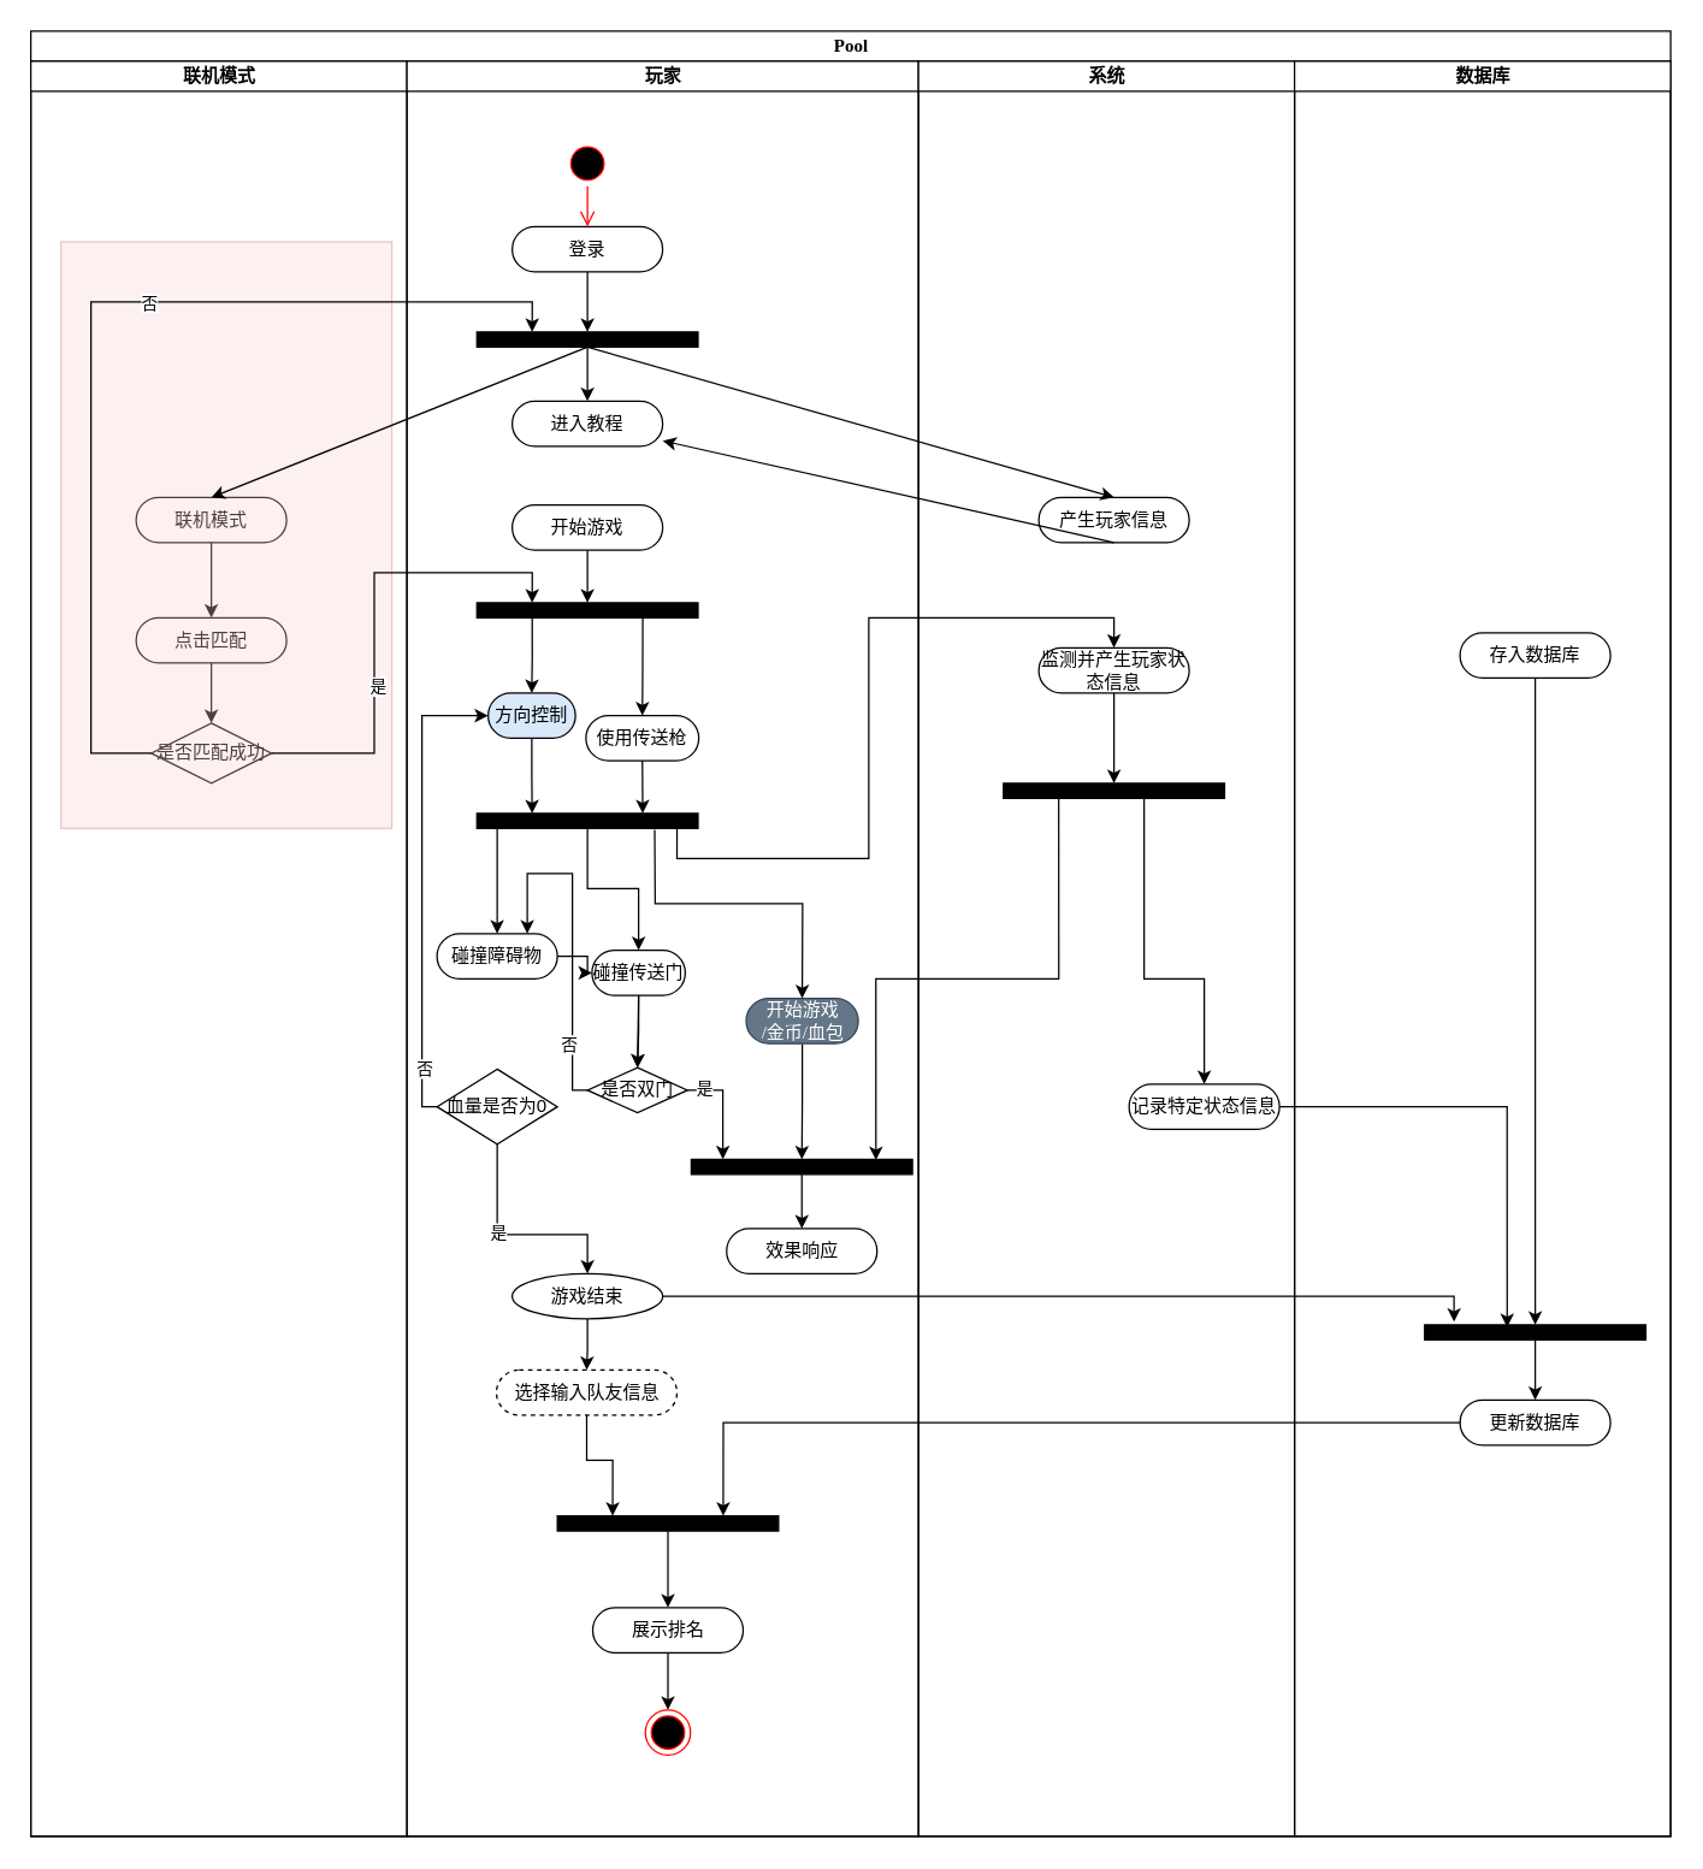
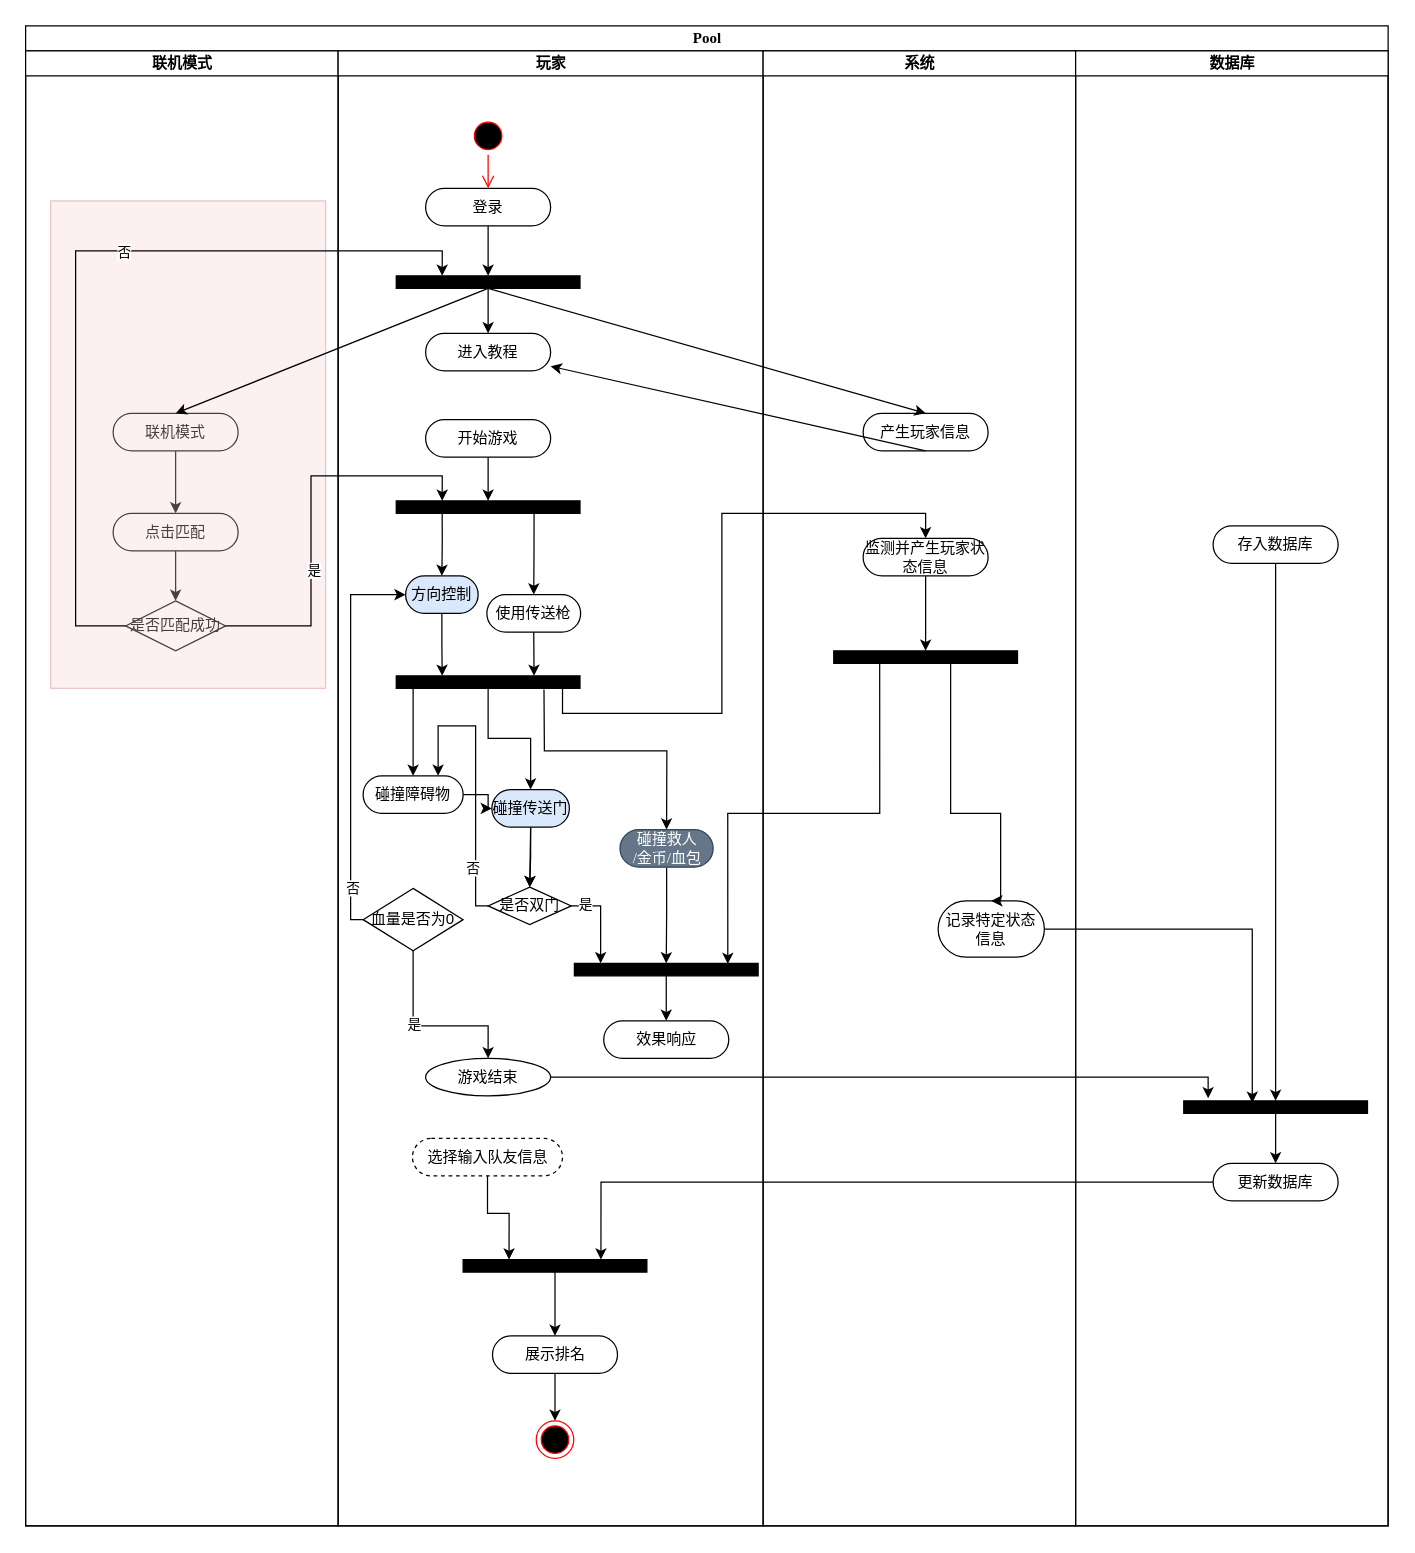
- <mxCell id="48" value="碰撞传送门" style="rounded=1;whiteSpace=wrap;html=1;shadow=0;comic=0;labelBackgroundColor=none;strokeWidth=1;fontFamily=Verdana;fontSize=12;align=center;arcSize=50;" parent="10" vertex="1"><mxGeometry x="123" y="591" width="62" height="30" as="geometry" /></mxCell>
+ <mxCell id="48" value="碰撞传送门" style="rounded=1;whiteSpace=wrap;html=1;shadow=0;comic=0;labelBackgroundColor=none;strokeWidth=1;fontFamily=Verdana;fontSize=12;align=center;arcSize=50;fillColor=#dae8fc;" parent="10" vertex="1"><mxGeometry x="123" y="591" width="62" height="30" as="geometry" /></mxCell>
- <mxCell id="27" value="开始游戏&lt;br&gt;/金币/血包" style="rounded=1;whiteSpace=wrap;html=1;shadow=0;comic=0;labelBackgroundColor=none;strokeWidth=1;fontFamily=Verdana;fontSize=12;align=center;arcSize=50;fillColor=#647687;fontColor=#ffffff;strokeColor=#314354;" parent="10" vertex="1"><mxGeometry x="225.5" y="623" width="74.5" height="30" as="geometry" /></mxCell>
+ <mxCell id="27" value="碰撞救人&lt;br&gt;/金币/血包" style="rounded=1;whiteSpace=wrap;html=1;shadow=0;comic=0;labelBackgroundColor=none;strokeWidth=1;fontFamily=Verdana;fontSize=12;align=center;arcSize=50;fillColor=#647687;fontColor=#ffffff;strokeColor=#314354;" parent="10" vertex="1"><mxGeometry x="225.5" y="623" width="74.5" height="30" as="geometry" /></mxCell>
- <mxCell id="61" value="记录特定状态信息" style="rounded=1;whiteSpace=wrap;html=1;shadow=0;comic=0;labelBackgroundColor=none;strokeWidth=1;fontFamily=Verdana;fontSize=12;align=center;arcSize=50;" parent="56" vertex="1"><mxGeometry x="140" y="680" width="100" height="30" as="geometry" /></mxCell>
+ <mxCell id="61" value="记录特定状态信息" style="rounded=1;whiteSpace=wrap;html=1;shadow=0;comic=0;labelBackgroundColor=none;strokeWidth=1;fontFamily=Verdana;fontSize=12;align=center;arcSize=50;" parent="56" vertex="1"><mxGeometry x="140" y="680" width="85" height="45" as="geometry" /></mxCell>
- <mxCell id="33" style="edgeStyle=orthogonalEdgeStyle;rounded=0;orthogonalLoop=1;jettySize=auto;html=1;entryX=0.5;entryY=0;entryDx=0;entryDy=0;" parent="10" source="34" target="43" edge="1"><mxGeometry relative="1" as="geometry"><mxPoint x="120" y="870" as="targetPoint" /></mxGeometry></mxCell>
